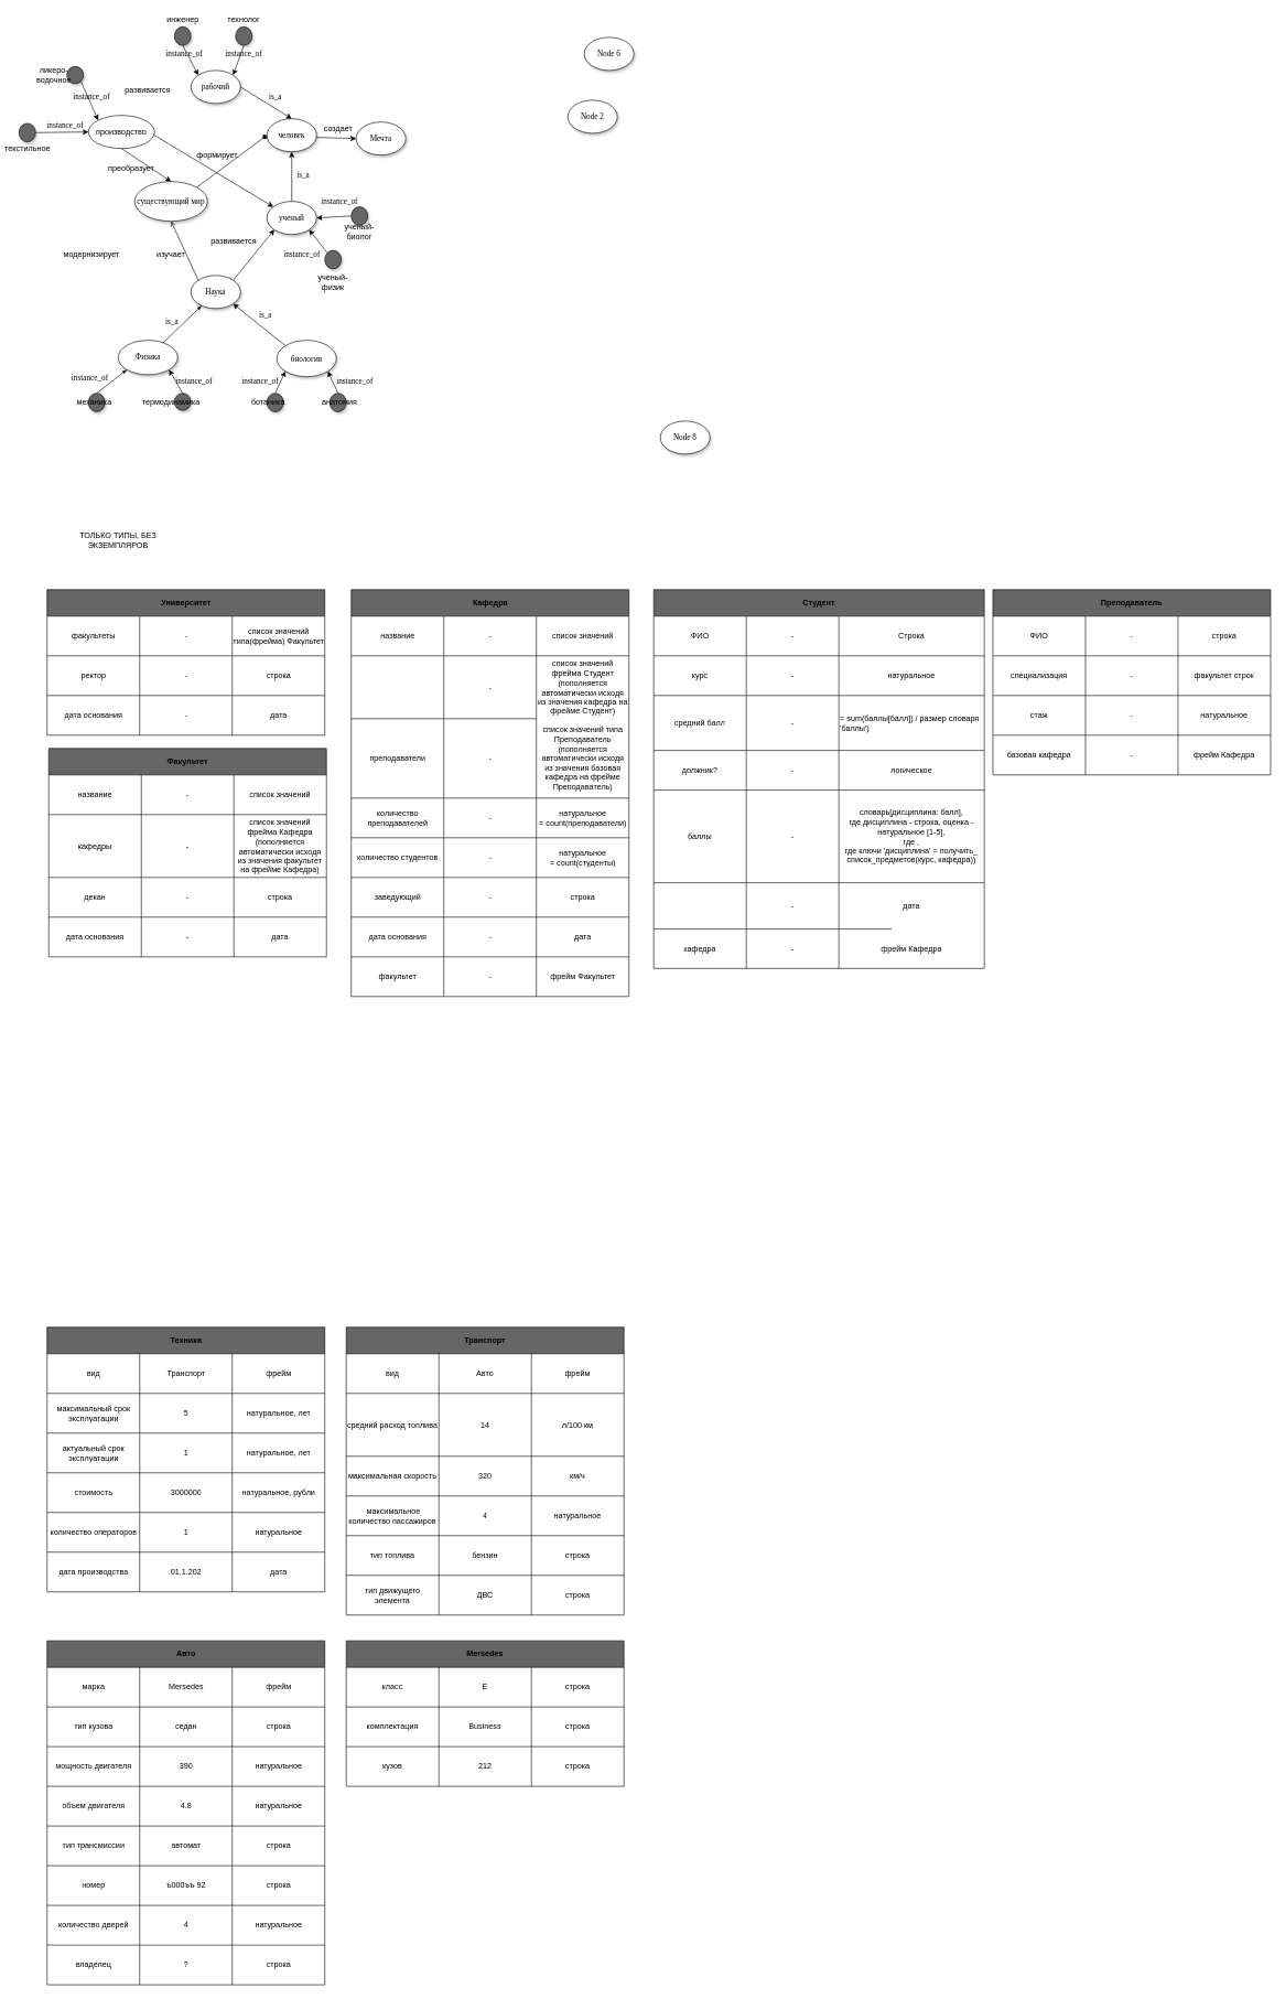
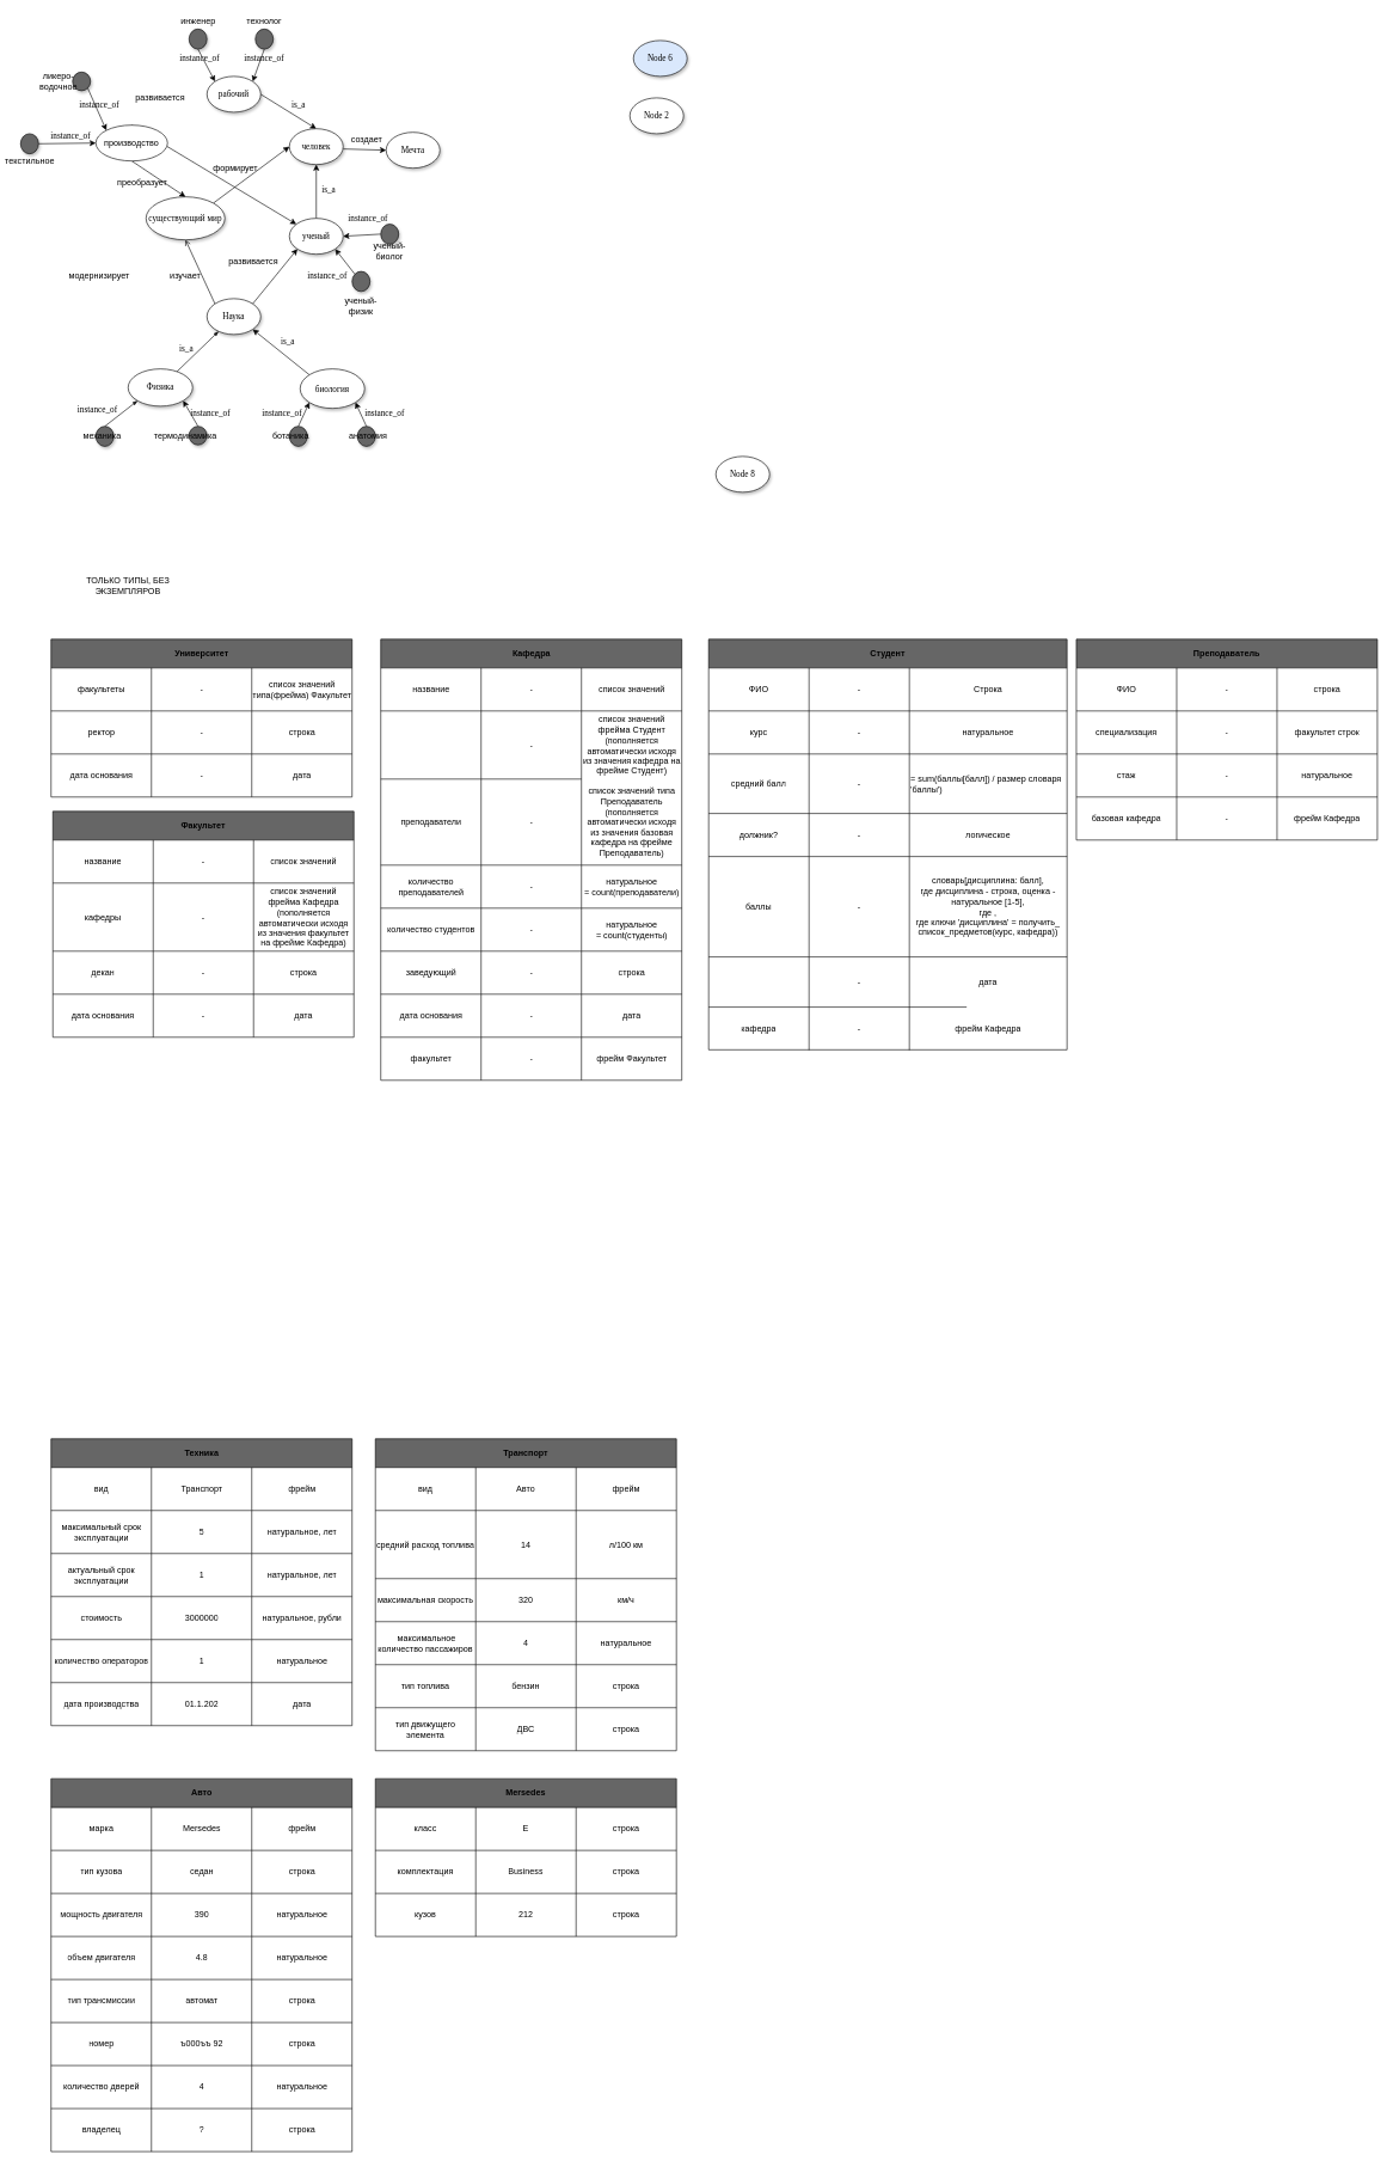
- <mxCell id="17" value="&lt;span&gt;Node 6&lt;/span&gt;" style="ellipse;whiteSpace=wrap;html=1;rounded=0;shadow=1;comic=0;labelBackgroundColor=none;strokeWidth=1;fontFamily=Verdana;fontSize=12;align=center;" parent="1" vertex="1"><mxGeometry x="883" y="56" width="75" height="50" as="geometry" /></mxCell>
+ <mxCell id="17" value="&lt;span&gt;Node 6&lt;/span&gt;" style="ellipse;whiteSpace=wrap;html=1;rounded=0;shadow=1;comic=0;labelBackgroundColor=none;strokeWidth=1;fontFamily=Verdana;fontSize=12;align=center;fillColor=#dae8fc;" parent="1" vertex="1"><mxGeometry x="883" y="56" width="75" height="50" as="geometry" /></mxCell>
- <mxCell id="6" value="&lt;span&gt;Node 2&lt;/span&gt;" style="ellipse;whiteSpace=wrap;html=1;rounded=0;shadow=1;comic=0;labelBackgroundColor=none;strokeWidth=1;fontFamily=Verdana;fontSize=12;align=center;" parent="1" vertex="1"><mxGeometry x="858" y="151" width="75" height="50" as="geometry" /></mxCell>
+ <mxCell id="6" value="&lt;span&gt;Node 2&lt;/span&gt;" style="ellipse;whiteSpace=wrap;html=1;rounded=0;shadow=1;comic=0;labelBackgroundColor=none;strokeWidth=1;fontFamily=Verdana;fontSize=12;align=center;" parent="1" vertex="1"><mxGeometry x="878" y="136" width="75" height="50" as="geometry" /></mxCell>
- <mxCell id="18" style="edgeStyle=none;rounded=0;orthogonalLoop=1;jettySize=auto;html=1;exitX=1;exitY=0;exitDx=0;exitDy=0;entryX=0;entryY=0.5;entryDx=0;entryDy=0;strokeColor=#000000;fillColor=#000000;endArrow=diamond;" parent="1" source="19" target="12" edge="1"><mxGeometry relative="1" as="geometry" /></mxCell>
+ <mxCell id="18" style="edgeStyle=none;rounded=0;orthogonalLoop=1;jettySize=auto;html=1;exitX=1;exitY=0;exitDx=0;exitDy=0;entryX=0;entryY=0.5;entryDx=0;entryDy=0;strokeColor=#000000;fillColor=#000000;" parent="1" source="19" target="12" edge="1"><mxGeometry relative="1" as="geometry" /></mxCell>
